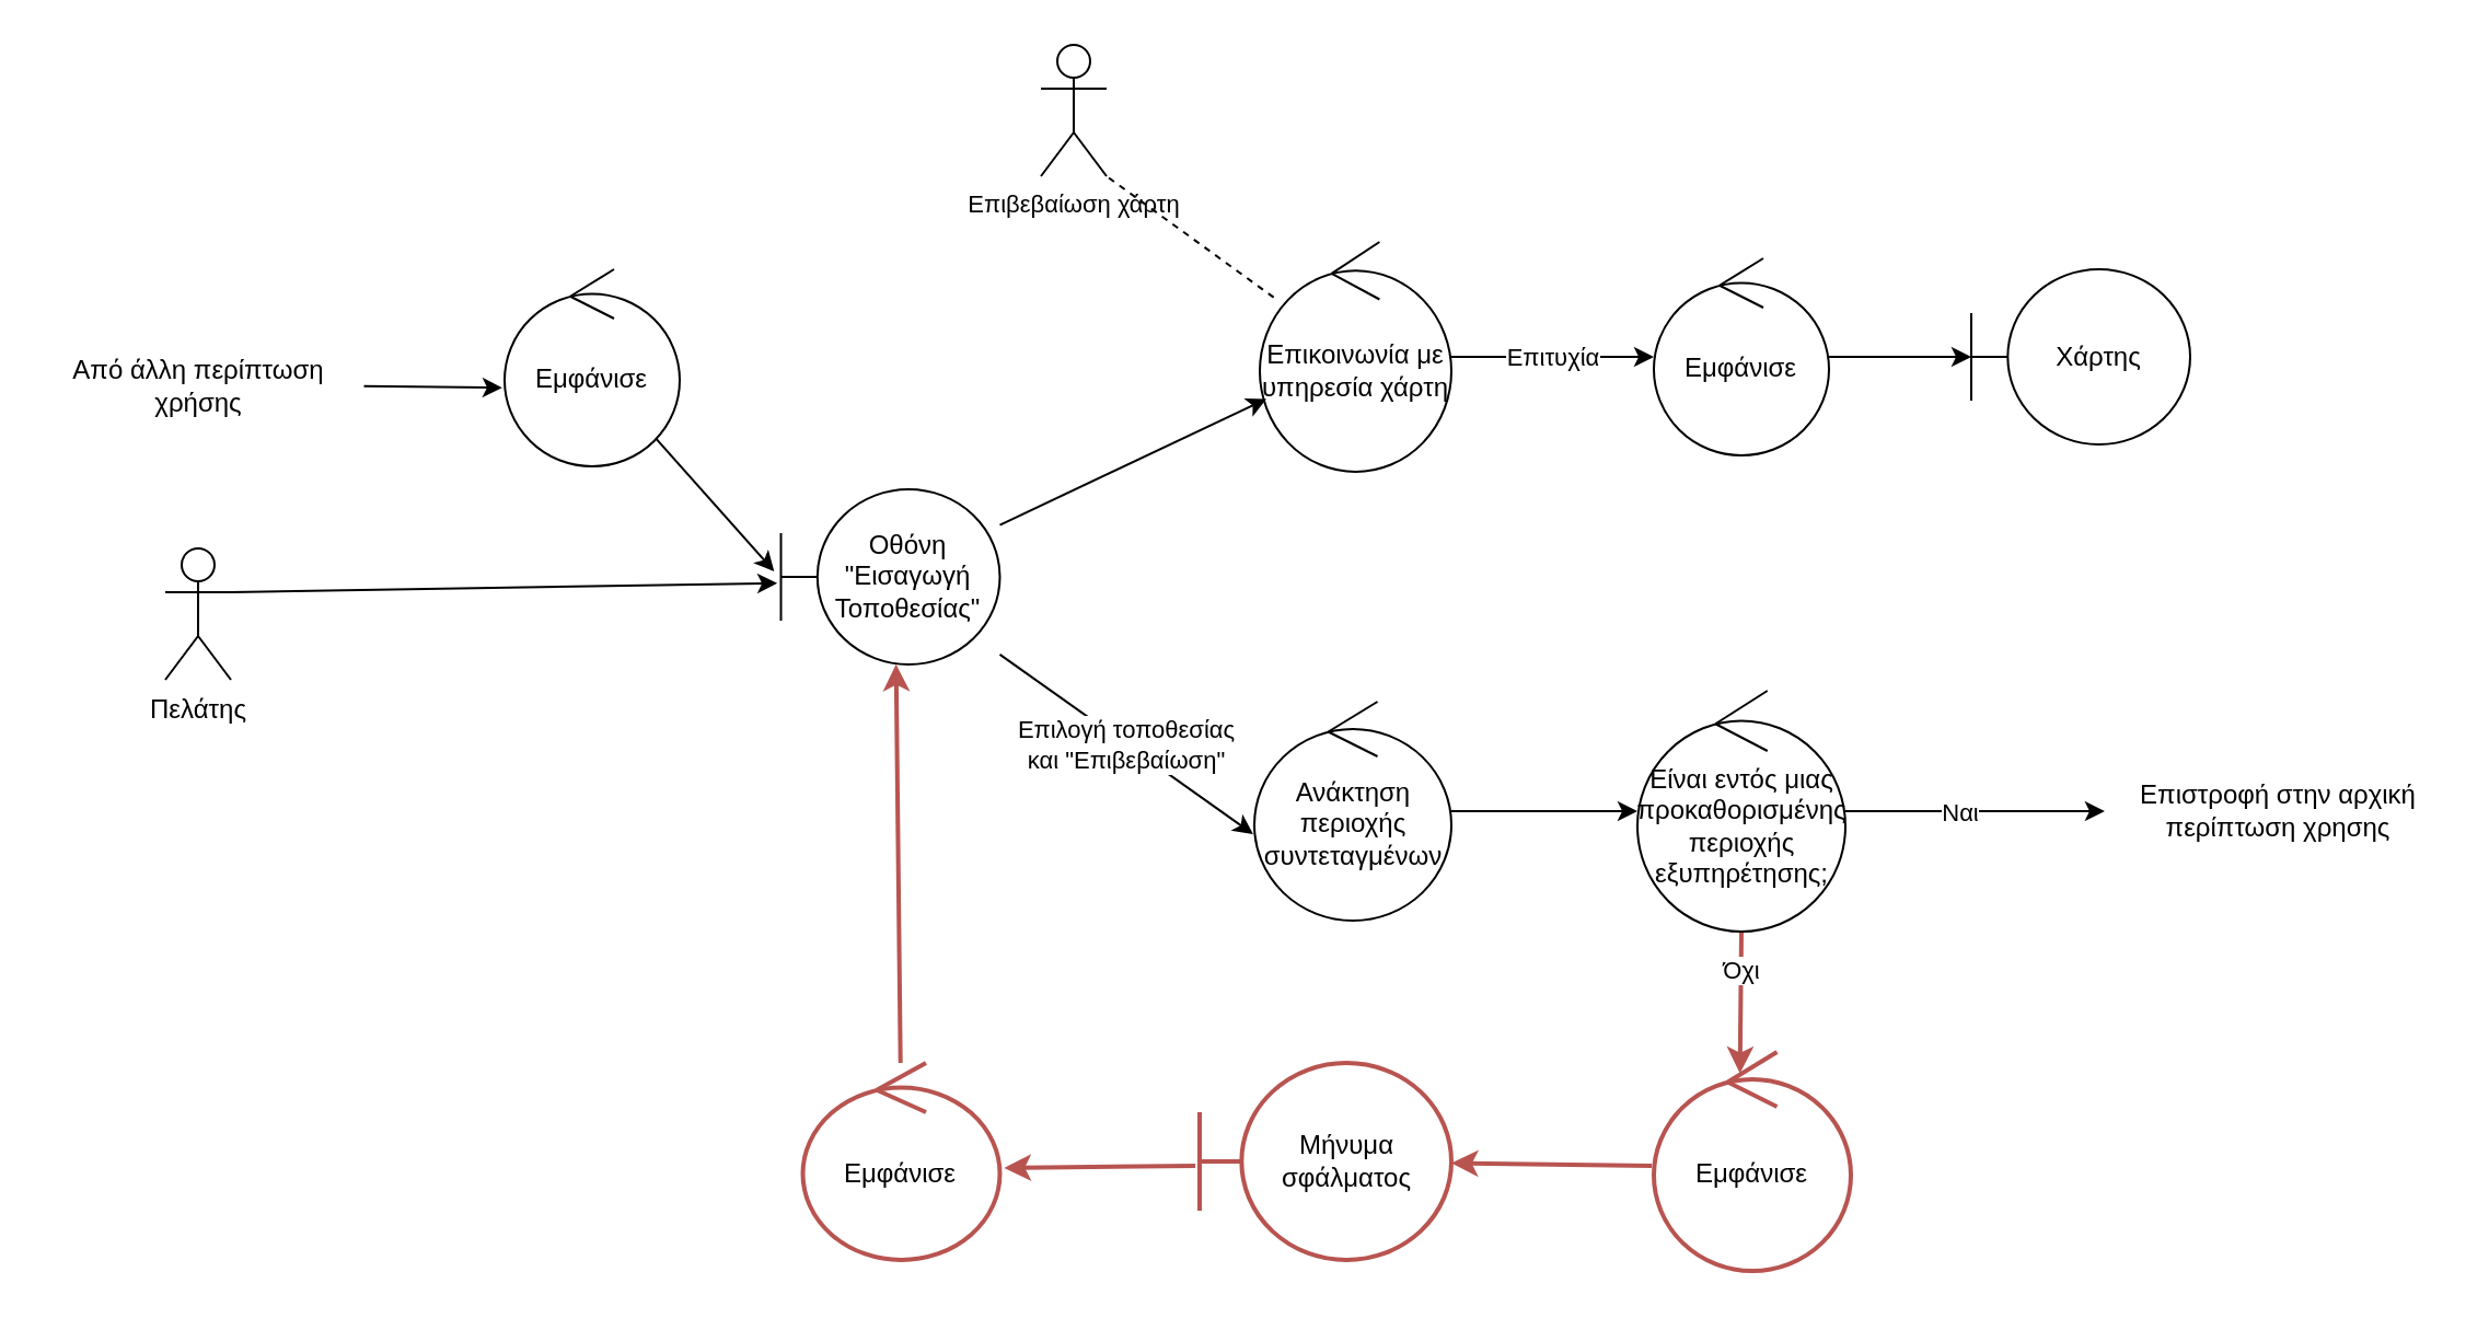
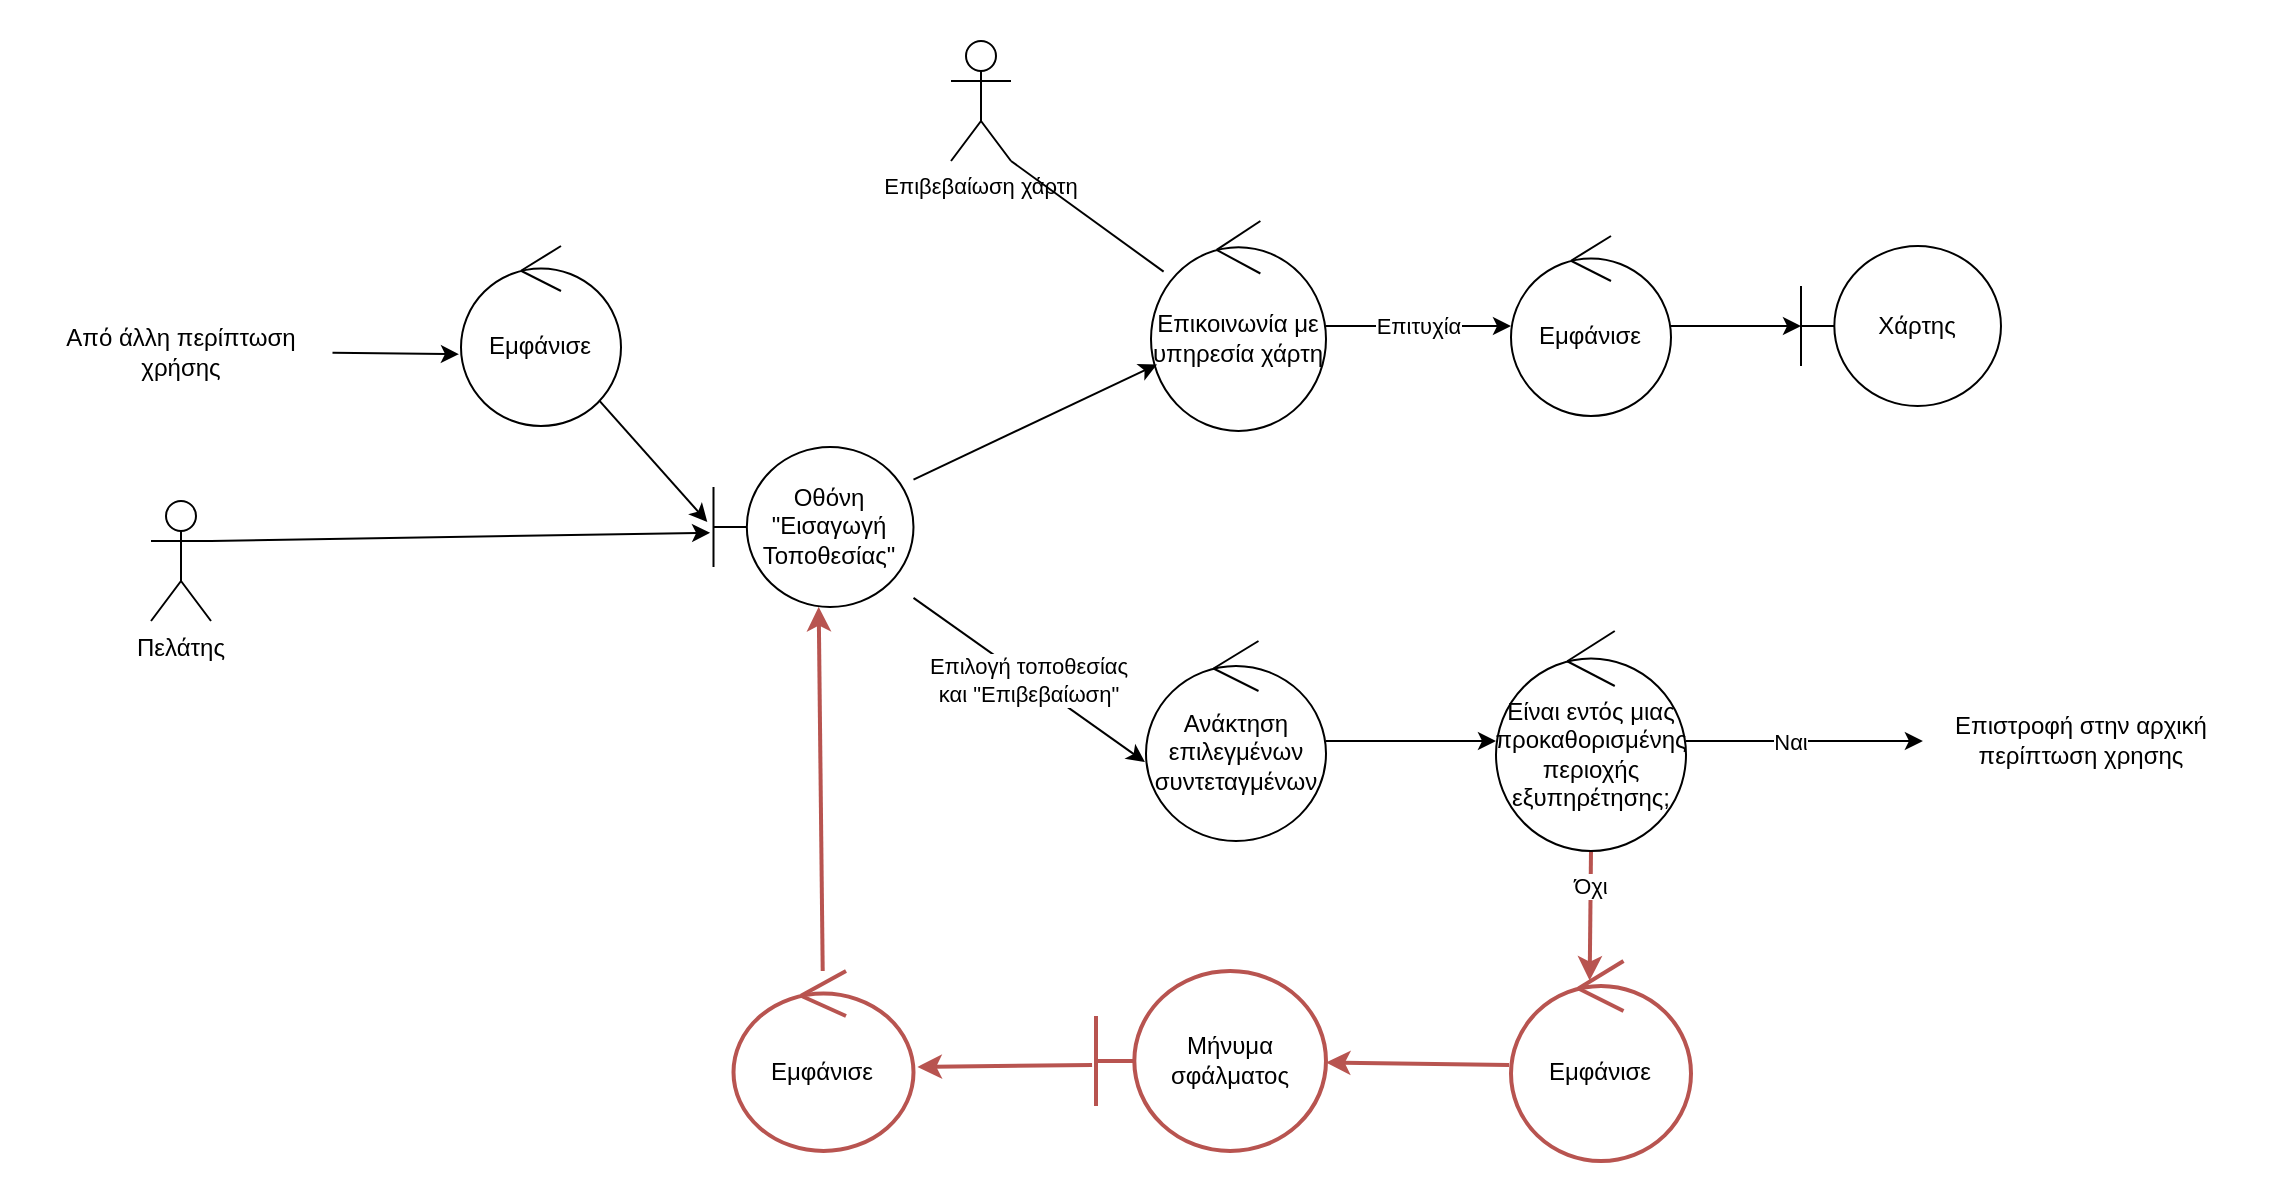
- <mxCell id="6" style="edgeStyle=none;html=1;entryX=1;entryY=1;entryDx=0;entryDy=0;entryPerimeter=0;endArrow=none;endFill=0;dashed=1;" parent="1" source="7" target="23" edge="1"><mxGeometry relative="1" as="geometry" /></mxCell>
+ <mxCell id="6" style="edgeStyle=none;html=1;entryX=1;entryY=1;entryDx=0;entryDy=0;entryPerimeter=0;endArrow=none;endFill=0;" parent="1" source="7" target="23" edge="1"><mxGeometry relative="1" as="geometry" /></mxCell>
- <mxCell id="10" value="Ανάκτηση περιοχής συντεταγμένων" style="ellipse;shape=umlControl;whiteSpace=wrap;html=1;" parent="1" vertex="1"><mxGeometry x="572.5" y="320" width="90" height="100" as="geometry" /></mxCell>
+ <mxCell id="10" value="Ανάκτηση επιλεγμένων συντεταγμένων" style="ellipse;shape=umlControl;whiteSpace=wrap;html=1;" parent="1" vertex="1"><mxGeometry x="572.5" y="320" width="90" height="100" as="geometry" /></mxCell>
